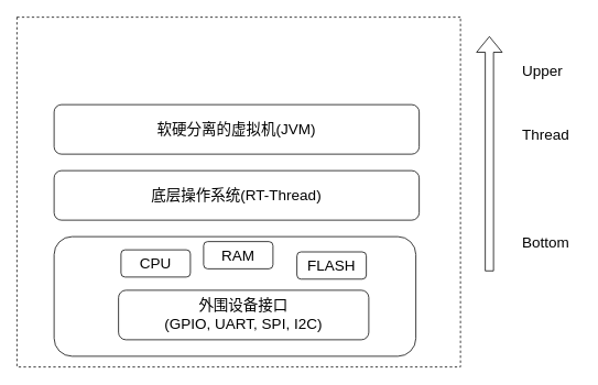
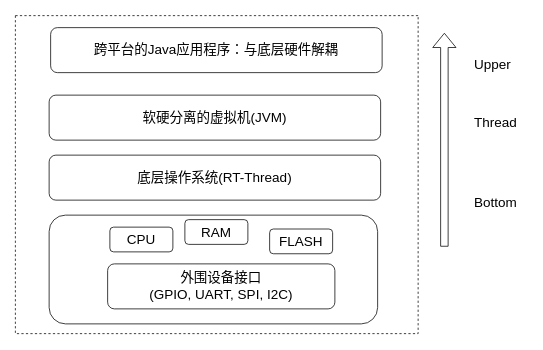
+ <mxCell id="3" value="&lt;span style=&quot;font-size: 18px&quot;&gt;跨平台的Java应用程序：与底层硬件解耦&lt;/span&gt;" style="rounded=1;whiteSpace=wrap;html=1;strokeWidth=1;" vertex="1" parent="2"><mxGeometry x="47" y="16" width="442" height="60" as="geometry" /></mxCell>
- <mxCell id="12" value="&lt;font style=&quot;font-size: 18px&quot;&gt;Bottom&lt;/font&gt;" style="rounded=0;whiteSpace=wrap;html=1;strokeWidth=0;opacity=0;" vertex="1" parent="1"><mxGeometry x="619" y="279" width="83" height="30" as="geometry" /></mxCell>
+ <mxCell id="12" value="&lt;font style=&quot;font-size: 18px&quot;&gt;Bottom&lt;/font&gt;" style="rounded=0;whiteSpace=wrap;html=1;strokeWidth=0;opacity=0;" vertex="1" parent="1"><mxGeometry x="619" y="254" width="83" height="30" as="geometry" /></mxCell>
